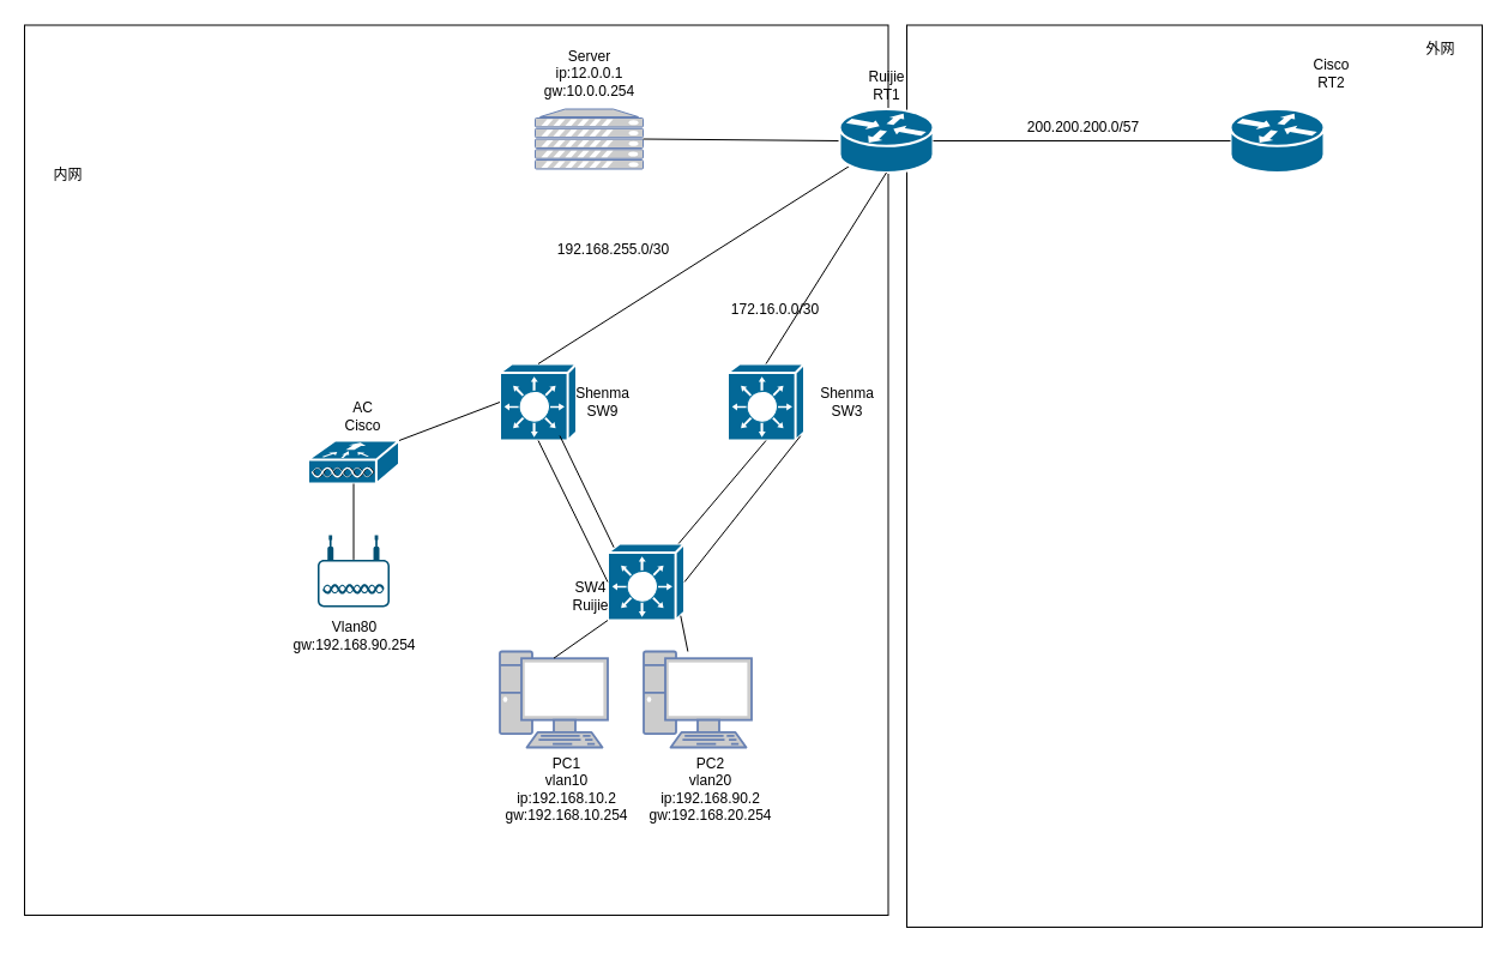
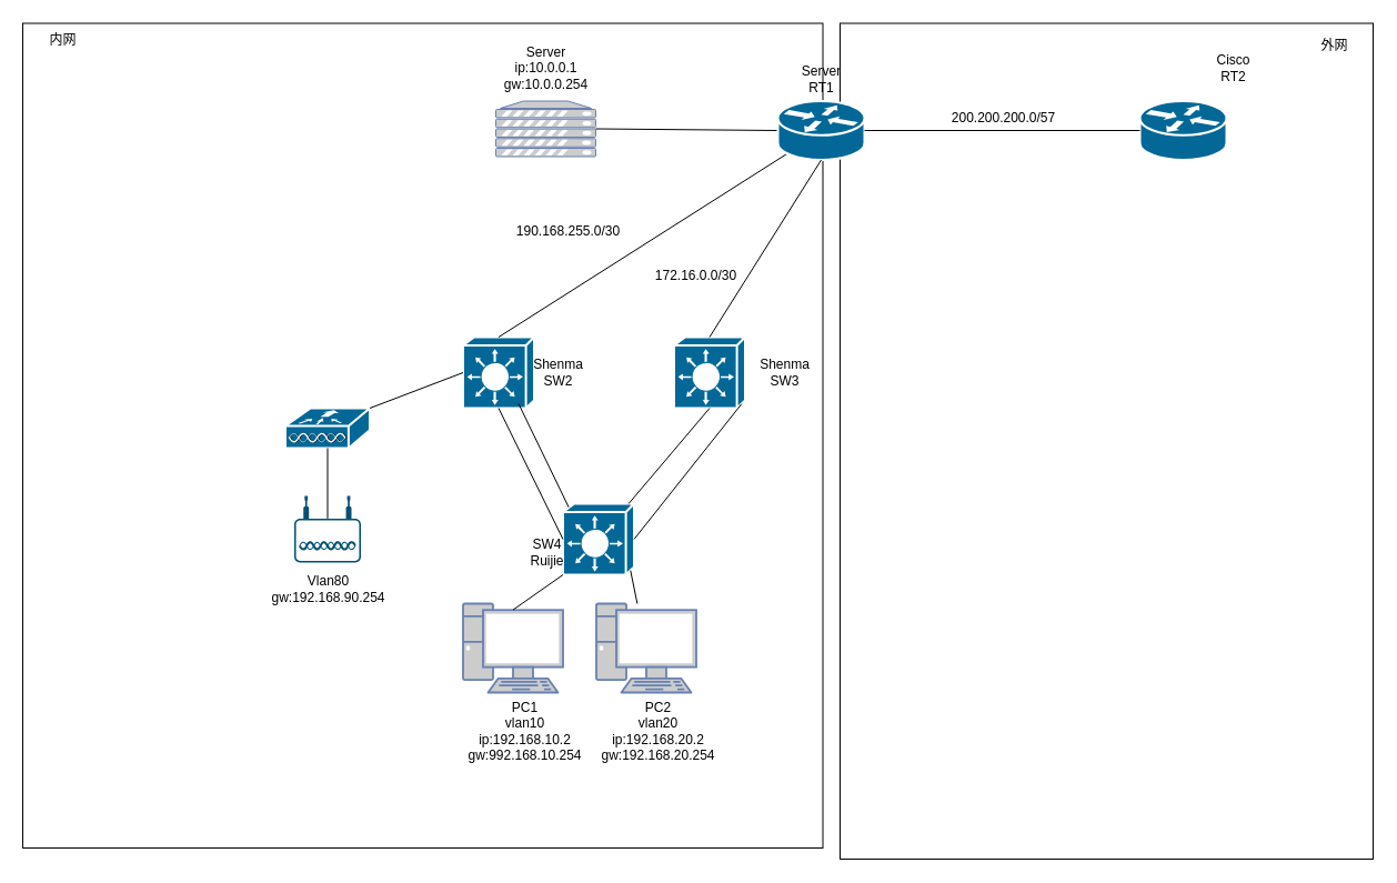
- <mxCell id="24" value="Server&lt;br&gt;ip:12.0.0.1&lt;br&gt;gw:10.0.0.254" style="text;html=1;align=center;verticalAlign=middle;resizable=0;points=[];autosize=1;strokeColor=none;fillColor=none;" parent="1" vertex="1"><mxGeometry x="441" y="30.5" width="100" height="60" as="geometry" /></mxCell>
+ <mxCell id="24" value="Server&lt;br&gt;ip:10.0.0.1&lt;br&gt;gw:10.0.0.254" style="text;html=1;align=center;verticalAlign=middle;resizable=0;points=[];autosize=1;strokeColor=none;fillColor=none;" parent="1" vertex="1"><mxGeometry x="441" y="30.5" width="100" height="60" as="geometry" /></mxCell>
- <mxCell id="35" value="Ruijie&lt;br&gt;RT1" style="text;html=1;align=center;verticalAlign=middle;resizable=0;points=[];autosize=1;strokeColor=none;fillColor=none;" vertex="1" parent="1"><mxGeometry x="714" y="50.5" width="50" height="40" as="geometry" /></mxCell>
+ <mxCell id="35" value="Server&lt;br&gt;RT1" style="text;html=1;align=center;verticalAlign=middle;resizable=0;points=[];autosize=1;strokeColor=none;fillColor=none;" vertex="1" parent="1"><mxGeometry x="714" y="50.5" width="50" height="40" as="geometry" /></mxCell>
- <mxCell id="33" value="内网" style="text;html=1;align=center;verticalAlign=middle;resizable=0;points=[];autosize=1;strokeColor=none;fillColor=none;" parent="1" vertex="1"><mxGeometry x="30.5" y="130.5" width="50" height="30" as="geometry" /></mxCell>
+ <mxCell id="33" value="内网" style="text;html=1;align=center;verticalAlign=middle;resizable=0;points=[];autosize=1;strokeColor=none;fillColor=none;" parent="1" vertex="1"><mxGeometry x="30.5" y="20.5" width="50" height="30" as="geometry" /></mxCell>
- <mxCell id="29" value="192.168.255.0/30" style="text;html=1;align=center;verticalAlign=middle;resizable=0;points=[];autosize=1;strokeColor=none;fillColor=none;" parent="1" vertex="1"><mxGeometry x="450.5" y="193" width="120" height="30" as="geometry" /></mxCell>
+ <mxCell id="29" value="190.168.255.0/30" style="text;html=1;align=center;verticalAlign=middle;resizable=0;points=[];autosize=1;strokeColor=none;fillColor=none;" parent="1" vertex="1"><mxGeometry x="450.5" y="193" width="120" height="30" as="geometry" /></mxCell>
- <mxCell id="28" value="172.16.0.0/30" style="text;html=1;align=center;verticalAlign=middle;resizable=0;points=[];autosize=1;strokeColor=none;fillColor=none;" parent="1" vertex="1"><mxGeometry x="596" y="243" width="100" height="30" as="geometry" /></mxCell>
+ <mxCell id="28" value="172.16.0.0/30" style="text;html=1;align=center;verticalAlign=middle;resizable=0;points=[];autosize=1;strokeColor=none;fillColor=none;" parent="1" vertex="1"><mxGeometry x="576" y="233" width="100" height="30" as="geometry" /></mxCell>
- <mxCell id="20" value="Shenma&lt;br&gt;SW9" style="text;html=1;align=center;verticalAlign=middle;resizable=0;points=[];autosize=1;strokeColor=none;fillColor=none;" parent="1" vertex="1"><mxGeometry x="466.5" y="315" width="70" height="40" as="geometry" /></mxCell>
+ <mxCell id="20" value="Shenma&lt;br&gt;SW2" style="text;html=1;align=center;verticalAlign=middle;resizable=0;points=[];autosize=1;strokeColor=none;fillColor=none;" parent="1" vertex="1"><mxGeometry x="466.5" y="315" width="70" height="40" as="geometry" /></mxCell>
- <mxCell id="22" value="AC&lt;br&gt;Cisco" style="text;html=1;align=center;verticalAlign=middle;resizable=0;points=[];autosize=1;strokeColor=none;fillColor=none;" parent="1" vertex="1"><mxGeometry x="276.5" y="327" width="50" height="40" as="geometry" /></mxCell>
- <mxCell id="25" value="PC1&lt;br&gt;vlan10&lt;br&gt;ip:192.168.10.2&lt;br&gt;gw:192.168.10.254" style="text;html=1;align=center;verticalAlign=middle;resizable=0;points=[];autosize=1;strokeColor=none;fillColor=none;" parent="1" vertex="1"><mxGeometry x="406.5" y="623" width="130" height="70" as="geometry" /></mxCell>
+ <mxCell id="25" value="PC1&lt;br&gt;vlan10&lt;br&gt;ip:192.168.10.2&lt;br&gt;gw:992.168.10.254" style="text;html=1;align=center;verticalAlign=middle;resizable=0;points=[];autosize=1;strokeColor=none;fillColor=none;" parent="1" vertex="1"><mxGeometry x="406.5" y="623" width="130" height="70" as="geometry" /></mxCell>
- <mxCell id="26" value="PC2&lt;br&gt;vlan20&lt;br&gt;ip:192.168.90.2&lt;br&gt;gw:192.168.20.254" style="text;html=1;align=center;verticalAlign=middle;resizable=0;points=[];autosize=1;strokeColor=none;fillColor=none;" parent="1" vertex="1"><mxGeometry x="526.5" y="623" width="130" height="70" as="geometry" /></mxCell>
+ <mxCell id="26" value="PC2&lt;br&gt;vlan20&lt;br&gt;ip:192.168.20.2&lt;br&gt;gw:192.168.20.254" style="text;html=1;align=center;verticalAlign=middle;resizable=0;points=[];autosize=1;strokeColor=none;fillColor=none;" parent="1" vertex="1"><mxGeometry x="526.5" y="623" width="130" height="70" as="geometry" /></mxCell>
